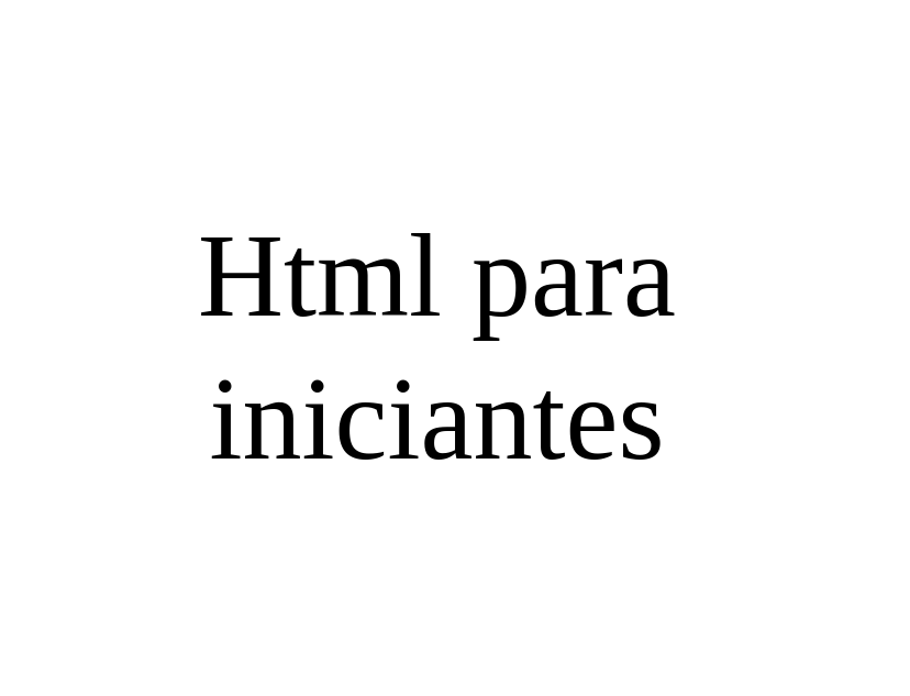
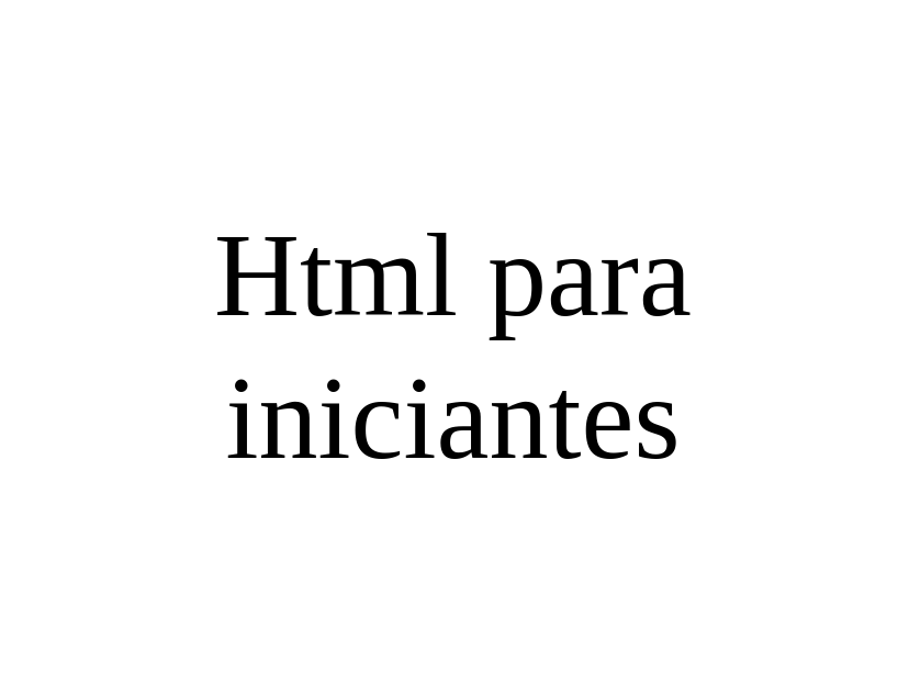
- <mxCell id="2" value="Html para iniciantes" style="text;html=1;strokeColor=none;fillColor=none;align=center;verticalAlign=middle;whiteSpace=wrap;rounded=0;fontFamily=Lucida Console;fontSize=72;" parent="1" vertex="1"><mxGeometry x="10" y="20" width="510" height="380" as="geometry" /></mxCell>
+ <mxCell id="2" value="Html para iniciantes" style="text;html=1;strokeColor=none;fillColor=none;align=center;verticalAlign=middle;whiteSpace=wrap;rounded=0;fontFamily=Lucida Console;fontSize=72;" parent="1" vertex="1"><mxGeometry x="20" y="20" width="510" height="380" as="geometry" /></mxCell>
